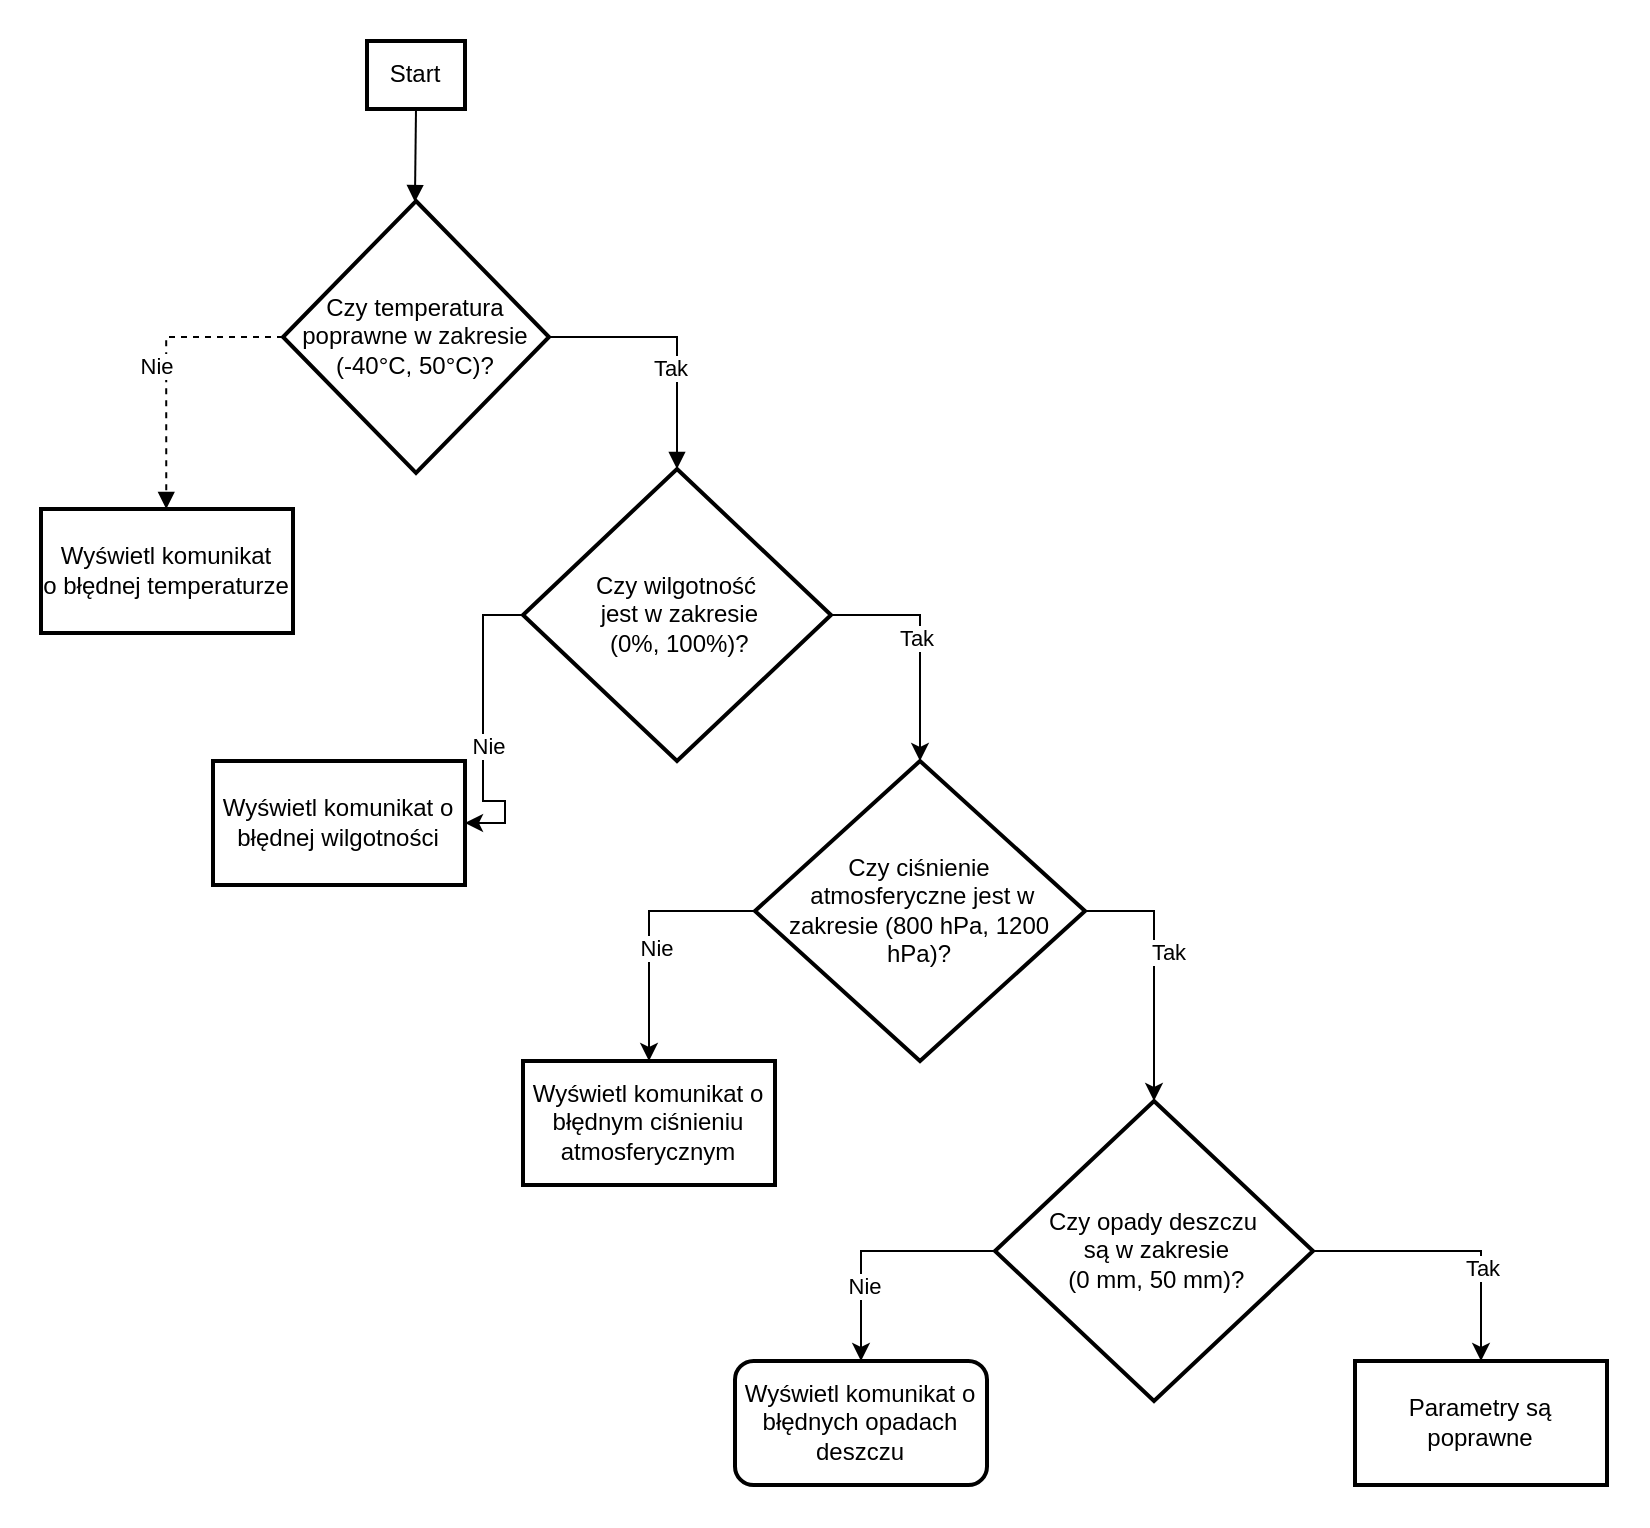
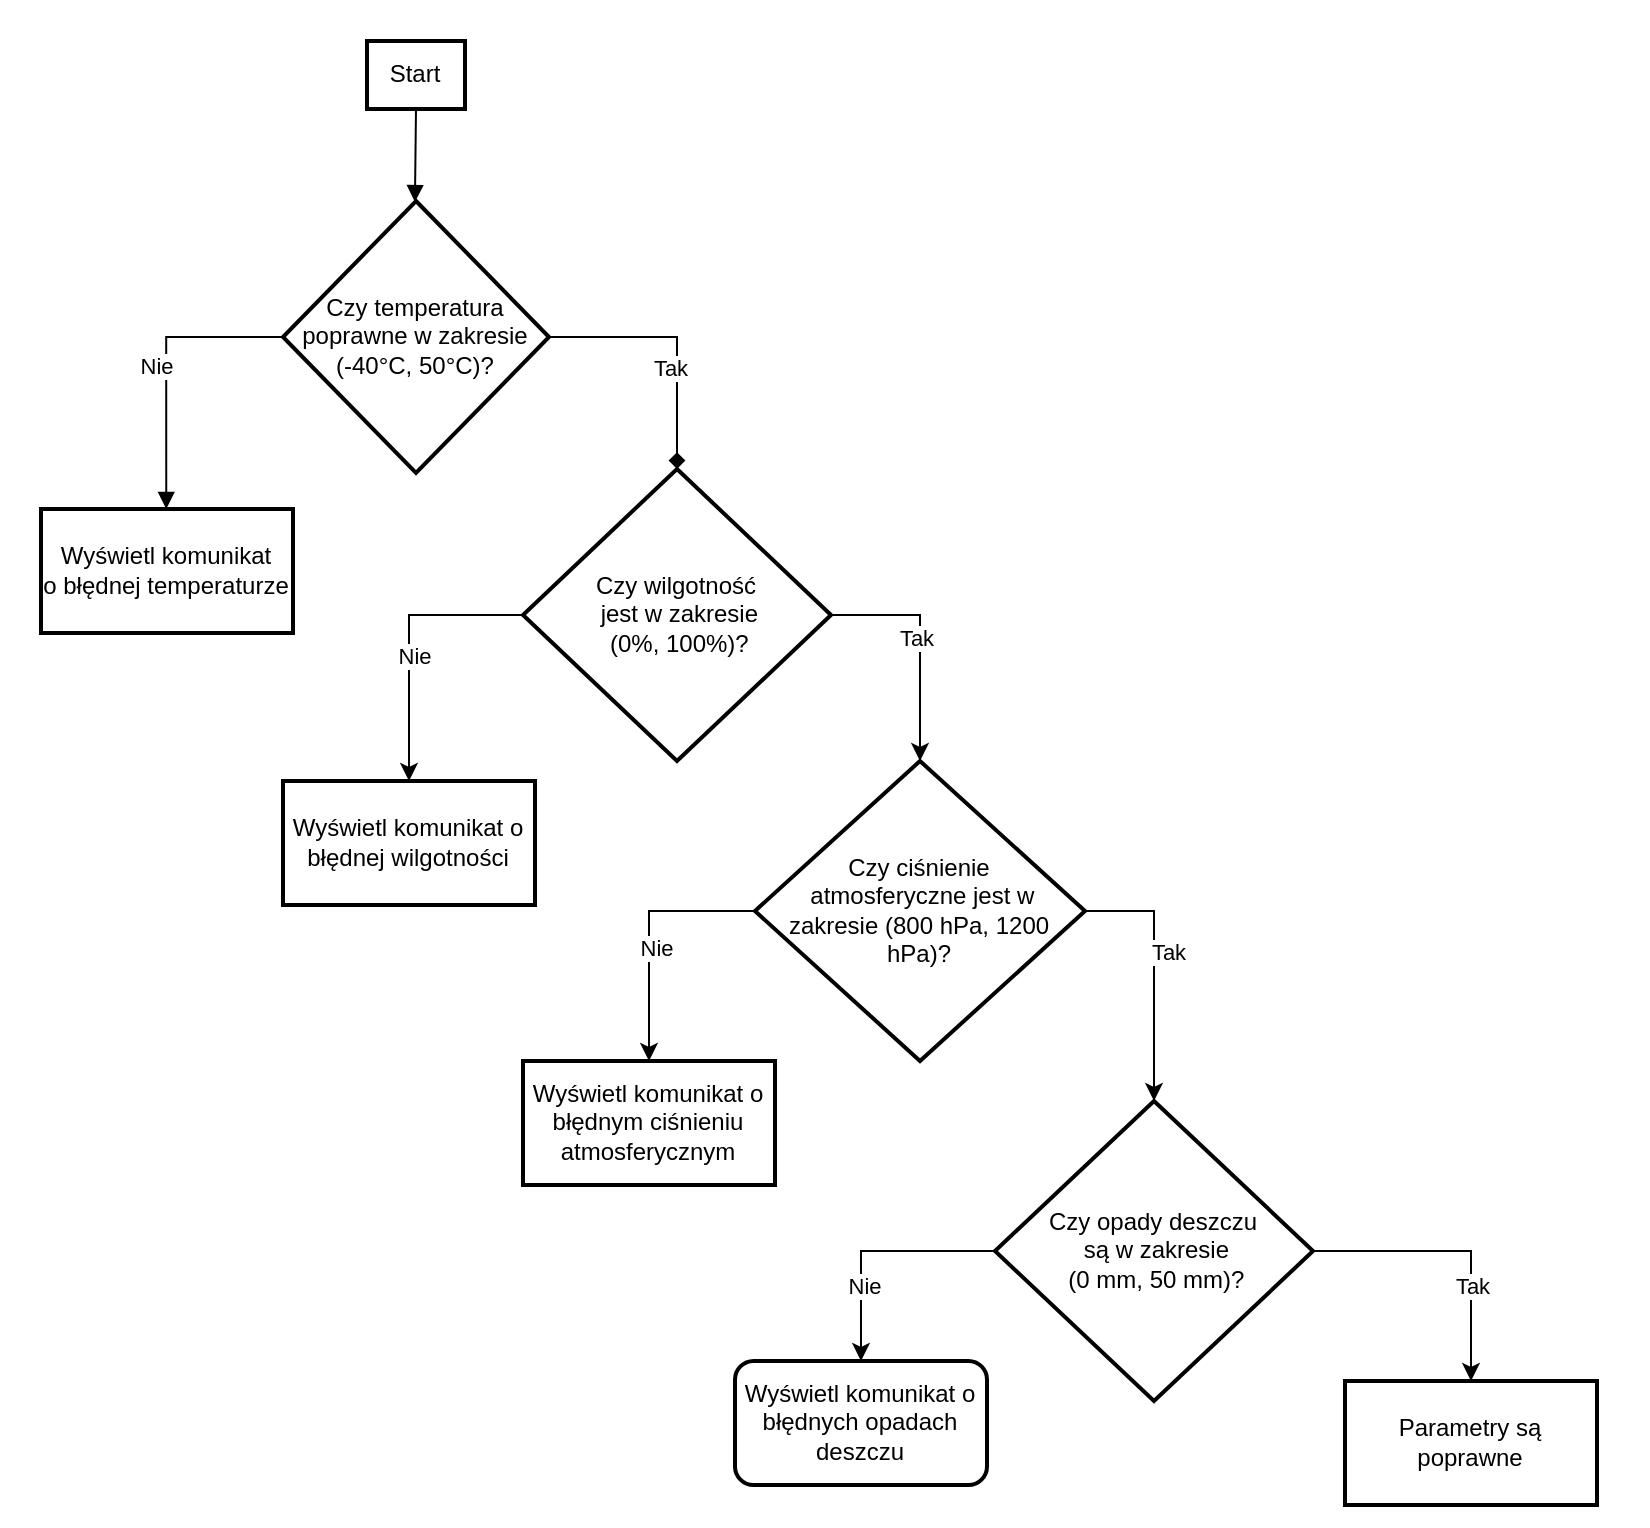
- <mxCell id="6" value="" style="startArrow=none;endArrow=block;exitX=0;exitY=0.5;entryX=0.497;entryY=-0.009;edgeStyle=orthogonalEdgeStyle;rounded=0;exitDx=0;exitDy=0;dashed=1;" parent="1" source="3" target="4" edge="1"><mxGeometry relative="1" as="geometry" /></mxCell>
+ <mxCell id="6" value="" style="startArrow=none;endArrow=block;exitX=0;exitY=0.5;entryX=0.497;entryY=-0.009;edgeStyle=orthogonalEdgeStyle;rounded=0;exitDx=0;exitDy=0;" parent="1" source="3" target="4" edge="1"><mxGeometry relative="1" as="geometry" /></mxCell>
- <mxCell id="8" value="" style="startArrow=none;endArrow=block;exitX=1;exitY=0.5;entryX=0.5;entryY=0;entryDx=0;entryDy=0;rounded=0;edgeStyle=orthogonalEdgeStyle;exitDx=0;exitDy=0;" parent="1" source="3" target="14" edge="1"><mxGeometry relative="1" as="geometry"><mxPoint x="400" y="320" as="targetPoint" /></mxGeometry></mxCell>
+ <mxCell id="8" value="" style="startArrow=none;endArrow=diamond;exitX=1;exitY=0.5;entryX=0.5;entryY=0;entryDx=0;entryDy=0;rounded=0;edgeStyle=orthogonalEdgeStyle;exitDx=0;exitDy=0;" parent="1" source="3" target="14" edge="1"><mxGeometry relative="1" as="geometry"><mxPoint x="400" y="320" as="targetPoint" /></mxGeometry></mxCell>
- <mxCell id="26" value="Wyświetl komunikat o błędnej wilgotności" style="whiteSpace=wrap;strokeWidth=2;" parent="1" vertex="1"><mxGeometry x="106" y="380" width="126" height="62" as="geometry" /></mxCell>
+ <mxCell id="26" value="Wyświetl komunikat o błędnej wilgotności" style="whiteSpace=wrap;strokeWidth=2;" parent="1" vertex="1"><mxGeometry x="141" y="390" width="126" height="62" as="geometry" /></mxCell>
- <mxCell id="28" value=" Parametry są poprawne" style="whiteSpace=wrap;strokeWidth=2;" parent="1" vertex="1"><mxGeometry x="677" y="680" width="126" height="62" as="geometry" /></mxCell>
+ <mxCell id="28" value=" Parametry są poprawne" style="whiteSpace=wrap;strokeWidth=2;" parent="1" vertex="1"><mxGeometry x="672" y="690" width="126" height="62" as="geometry" /></mxCell>
